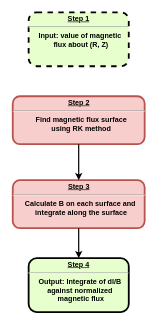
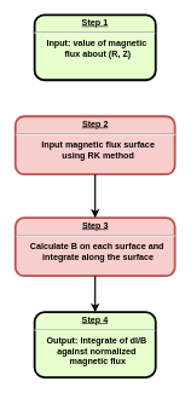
- <mxCell id="2" value="&lt;p style=&quot;margin: 0px ; margin-top: 4px ; text-align: center ; text-decoration: underline&quot;&gt;&lt;strong&gt;Step 1&lt;br&gt;&lt;/strong&gt;&lt;/p&gt;&lt;hr&gt;&lt;p style=&quot;margin: 0px ; margin-left: 8px&quot;&gt;Input: value of&amp;nbsp;&lt;span&gt;magnetic&amp;nbsp;&lt;/span&gt;&lt;/p&gt;&lt;p style=&quot;margin: 0px ; margin-left: 8px&quot;&gt;&lt;span&gt;flux&amp;nbsp;&lt;/span&gt;&lt;span&gt;about (R, Z)&lt;/span&gt;&lt;/p&gt;" style="verticalAlign=middle;align=center;overflow=fill;fontSize=12;fontFamily=Helvetica;html=1;rounded=1;fontStyle=1;strokeWidth=3;fillColor=#E6FFCC;dashed=1;" parent="1" vertex="1"><mxGeometry x="47" y="20" width="167" height="90" as="geometry" /></mxCell>
+ <mxCell id="2" value="&lt;p style=&quot;margin: 0px ; margin-top: 4px ; text-align: center ; text-decoration: underline&quot;&gt;&lt;strong&gt;Step 1&lt;br&gt;&lt;/strong&gt;&lt;/p&gt;&lt;hr&gt;&lt;p style=&quot;margin: 0px ; margin-left: 8px&quot;&gt;Input: value of&amp;nbsp;&lt;span&gt;magnetic&amp;nbsp;&lt;/span&gt;&lt;/p&gt;&lt;p style=&quot;margin: 0px ; margin-left: 8px&quot;&gt;&lt;span&gt;flux&amp;nbsp;&lt;/span&gt;&lt;span&gt;about (R, Z)&lt;/span&gt;&lt;/p&gt;" style="verticalAlign=middle;align=center;overflow=fill;fontSize=12;fontFamily=Helvetica;html=1;rounded=1;fontStyle=1;strokeWidth=3;fillColor=#E6FFCC" parent="1" vertex="1"><mxGeometry x="47" y="20" width="167" height="90" as="geometry" /></mxCell>
- <mxCell id="3" value="&lt;p style=&quot;margin: 0px ; margin-top: 4px ; text-align: center ; text-decoration: underline&quot;&gt;&lt;strong&gt;Step 2&lt;br&gt;&lt;/strong&gt;&lt;/p&gt;&lt;hr&gt;&lt;p style=&quot;margin: 0px ; margin-left: 8px&quot;&gt;Find magnetic flux surface&lt;/p&gt;&lt;p style=&quot;margin: 0px ; margin-left: 8px&quot;&gt;using RK method&lt;/p&gt;" style="verticalAlign=middle;align=center;overflow=fill;fontSize=12;fontFamily=Helvetica;html=1;rounded=1;fontStyle=1;strokeWidth=3;fillColor=#f8cecc;strokeColor=#b85450;" parent="1" vertex="1"><mxGeometry x="20.5" y="160" width="220" height="80" as="geometry" /></mxCell>
+ <mxCell id="3" value="&lt;p style=&quot;margin: 0px ; margin-top: 4px ; text-align: center ; text-decoration: underline&quot;&gt;&lt;strong&gt;Step 2&lt;br&gt;&lt;/strong&gt;&lt;/p&gt;&lt;hr&gt;&lt;p style=&quot;margin: 0px ; margin-left: 8px&quot;&gt;Input magnetic flux surface&lt;/p&gt;&lt;p style=&quot;margin: 0px ; margin-left: 8px&quot;&gt;using RK method&lt;/p&gt;" style="verticalAlign=middle;align=center;overflow=fill;fontSize=12;fontFamily=Helvetica;html=1;rounded=1;fontStyle=1;strokeWidth=3;fillColor=#f8cecc;strokeColor=#b85450;" parent="1" vertex="1"><mxGeometry x="20.5" y="160" width="220" height="80" as="geometry" /></mxCell>
